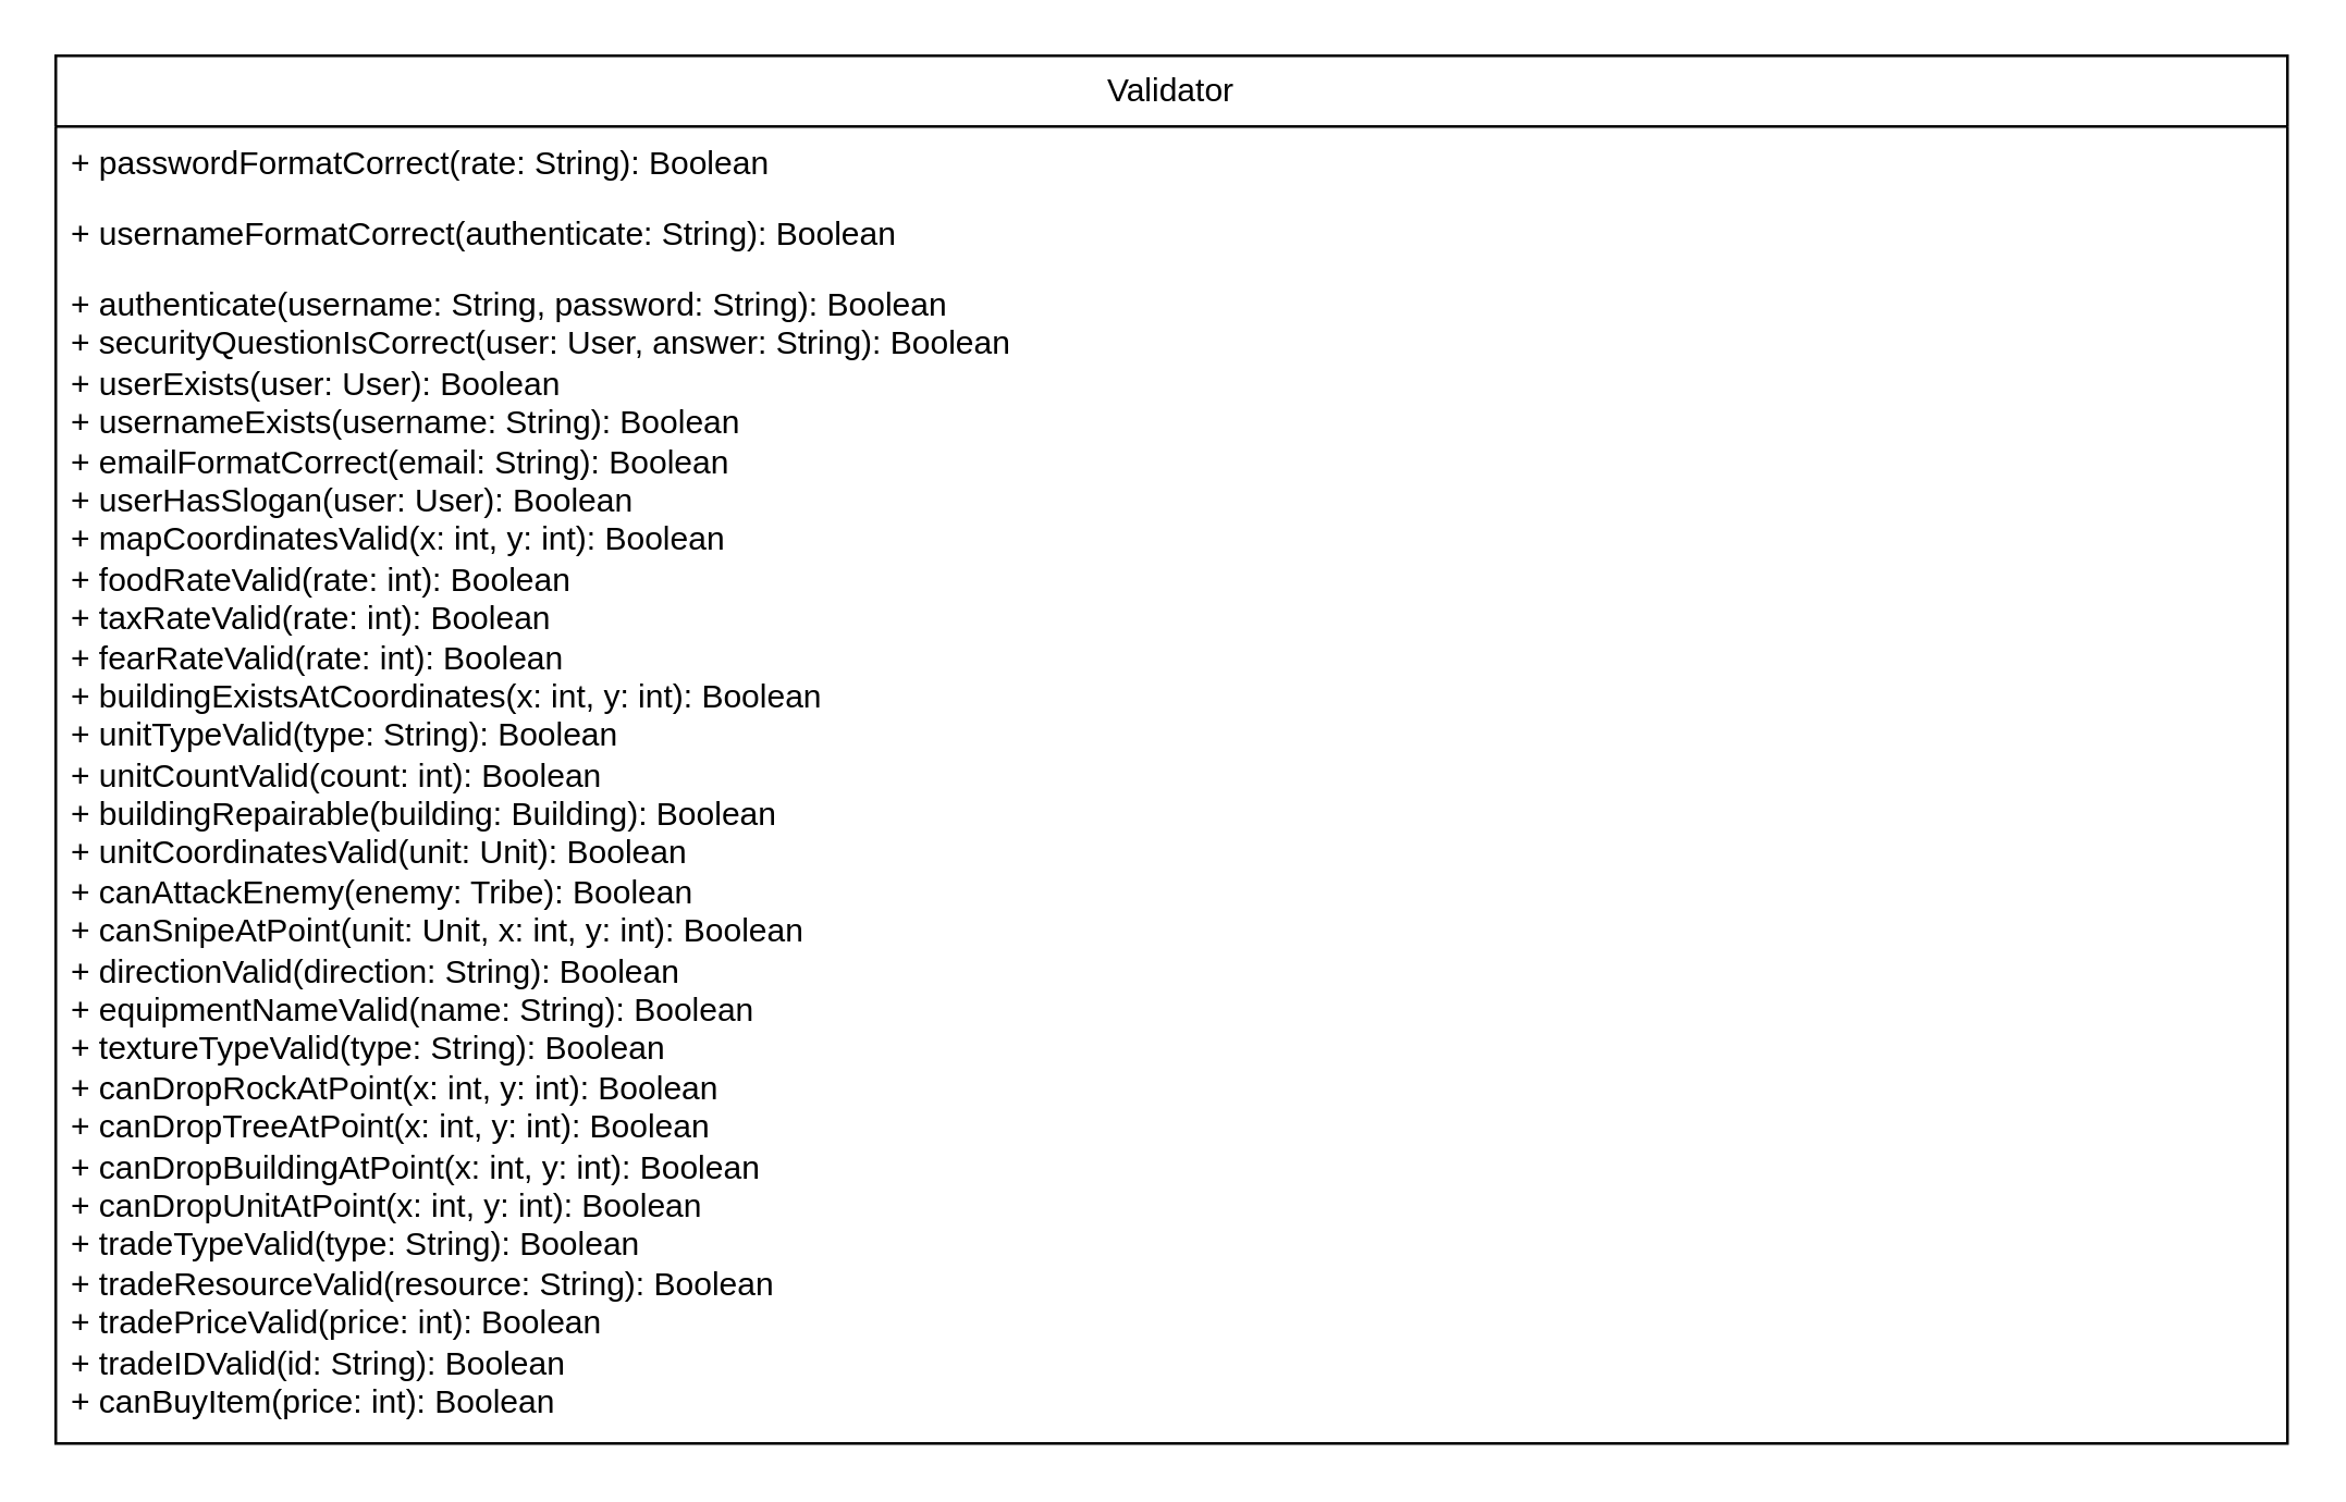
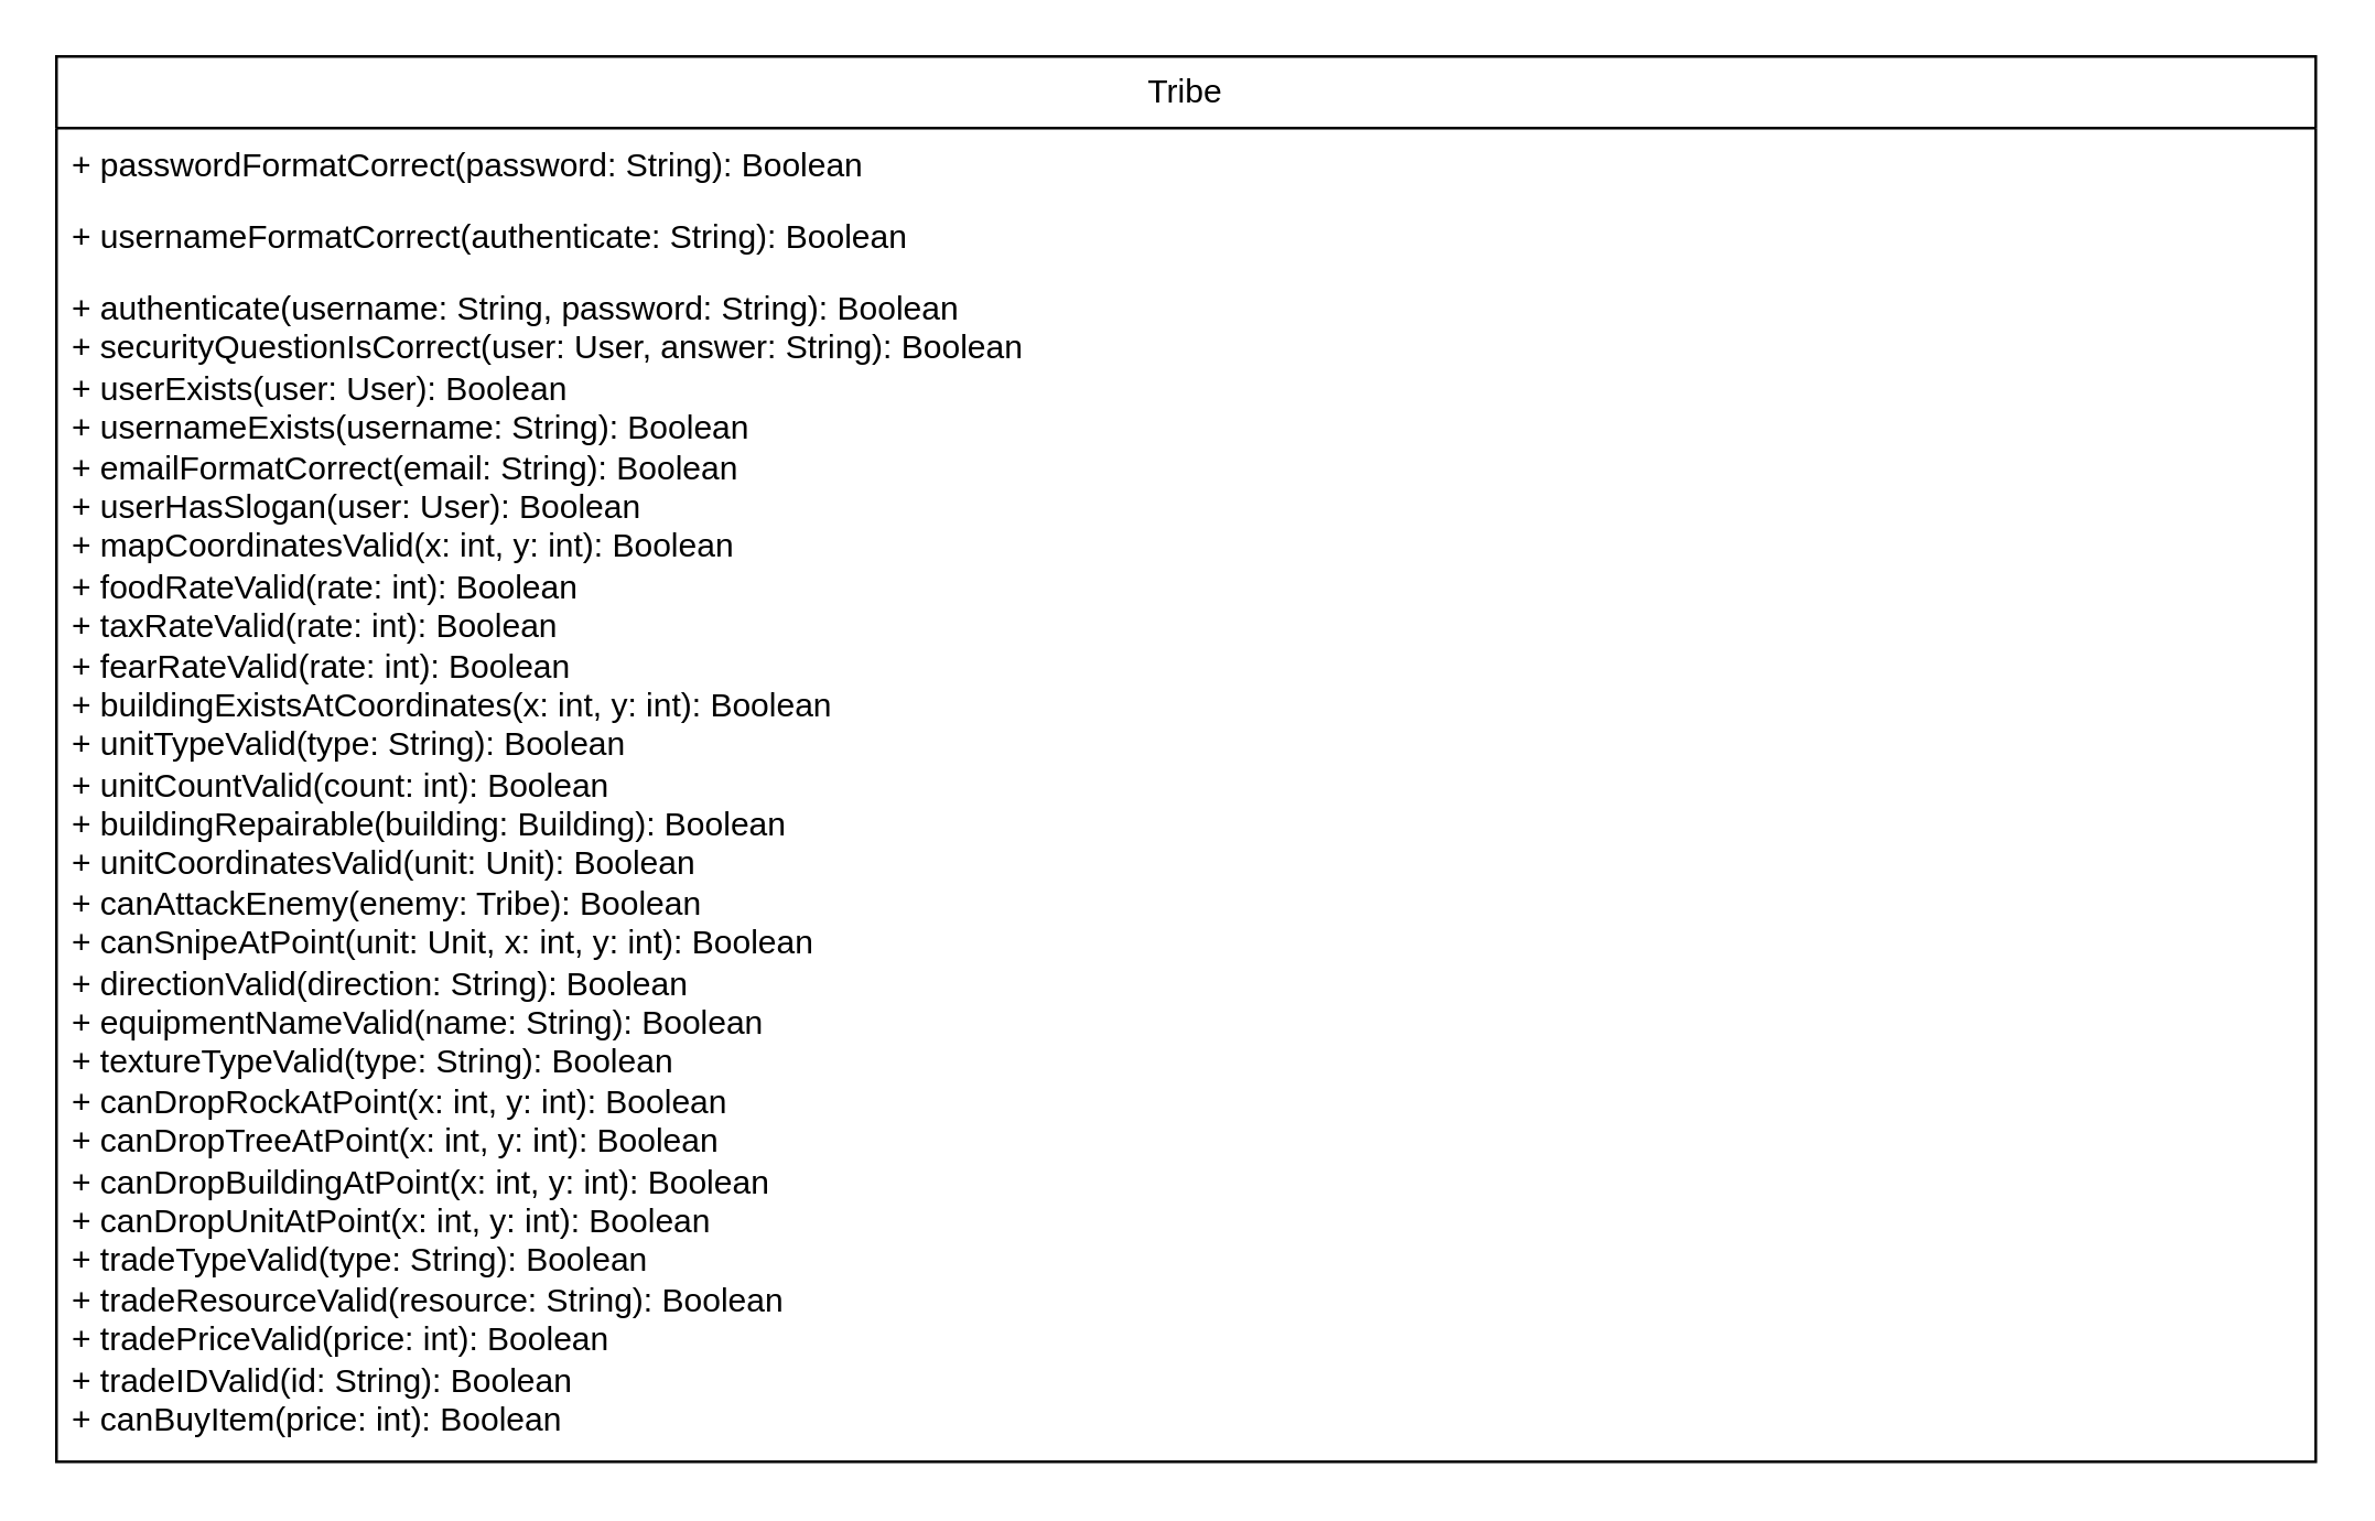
- <mxCell id="2" value="Validator" style="swimlane;fontStyle=0;childLayout=stackLayout;horizontal=1;startSize=26;fillColor=none;horizontalStack=0;resizeParent=1;resizeParentMax=0;resizeLast=0;collapsible=1;marginBottom=0;whiteSpace=wrap;html=1;" vertex="1" parent="1"><mxGeometry x="20" y="20" width="820" height="510" as="geometry" /></mxCell>
+ <mxCell id="2" value="Tribe" style="swimlane;fontStyle=0;childLayout=stackLayout;horizontal=1;startSize=26;fillColor=none;horizontalStack=0;resizeParent=1;resizeParentMax=0;resizeLast=0;collapsible=1;marginBottom=0;whiteSpace=wrap;html=1;" vertex="1" parent="1"><mxGeometry x="20" y="20" width="820" height="510" as="geometry" /></mxCell>
- <mxCell id="3" value="+ passwordFormatCorrect(rate: String): Boolean" style="text;strokeColor=none;fillColor=none;align=left;verticalAlign=top;spacingLeft=4;spacingRight=4;overflow=hidden;rotatable=0;points=[[0,0.5],[1,0.5]];portConstraint=eastwest;whiteSpace=wrap;html=1;" vertex="1" parent="2"><mxGeometry y="26" width="820" height="26" as="geometry" /></mxCell>
+ <mxCell id="3" value="+ passwordFormatCorrect(password: String): Boolean" style="text;strokeColor=none;fillColor=none;align=left;verticalAlign=top;spacingLeft=4;spacingRight=4;overflow=hidden;rotatable=0;points=[[0,0.5],[1,0.5]];portConstraint=eastwest;whiteSpace=wrap;html=1;" vertex="1" parent="2"><mxGeometry y="26" width="820" height="26" as="geometry" /></mxCell>
